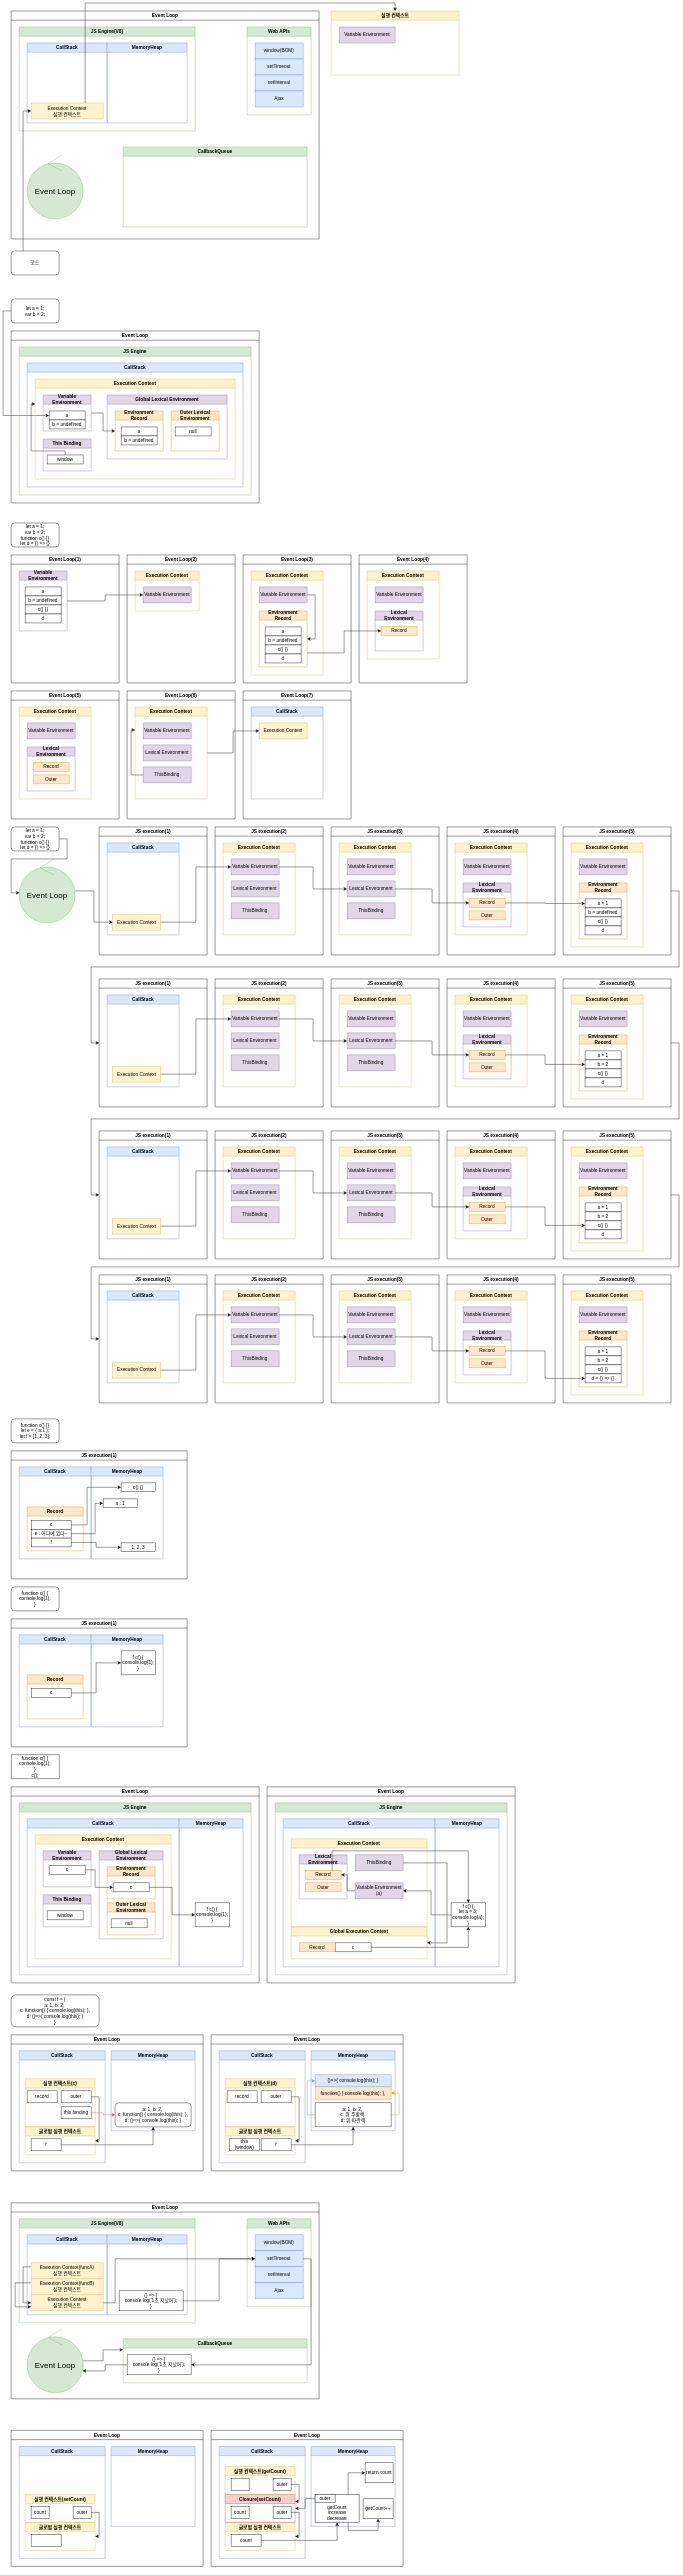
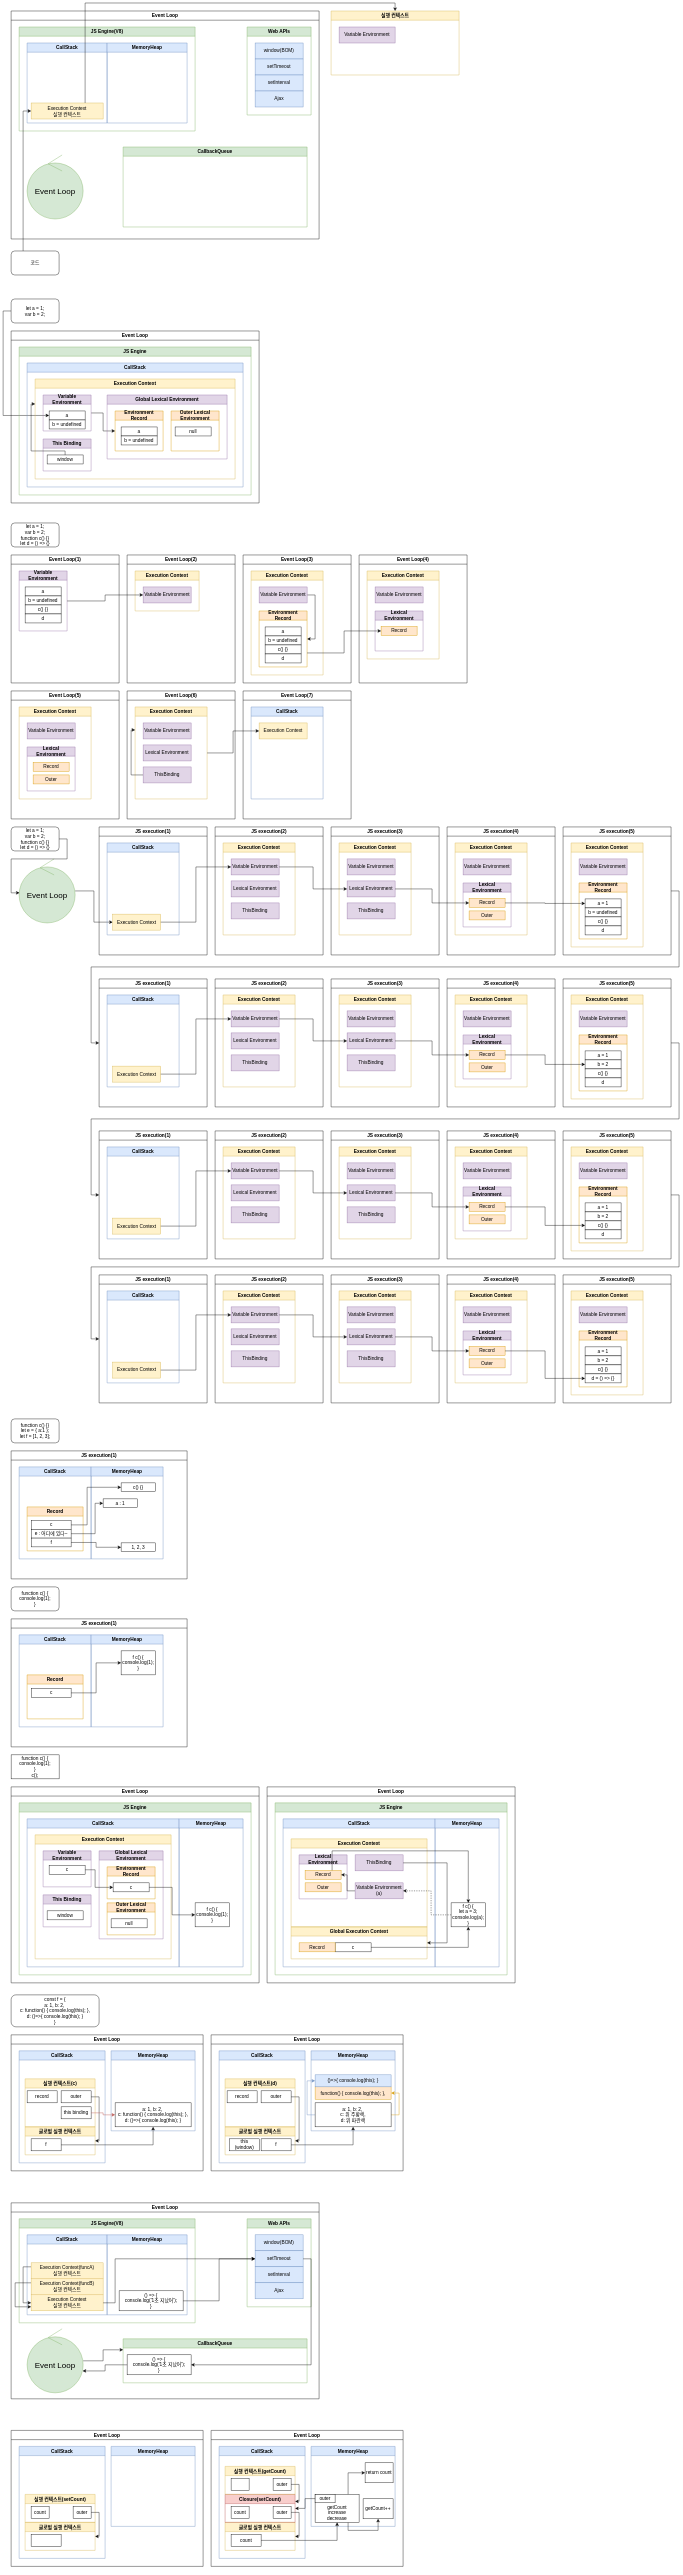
- <mxCell id="268" style="edgeStyle=orthogonalEdgeStyle;rounded=0;orthogonalLoop=1;jettySize=auto;html=1;exitX=0;exitY=0.5;exitDx=0;exitDy=0;entryX=1;entryY=0.5;entryDx=0;entryDy=0;" parent="252" source="266" target="263" edge="1"><mxGeometry relative="1" as="geometry"><Array as="points"><mxPoint x="390" y="280" /><mxPoint x="390" y="220" /></Array></mxGeometry></mxCell>
+ <mxCell id="268" style="edgeStyle=orthogonalEdgeStyle;rounded=0;orthogonalLoop=1;jettySize=auto;html=1;exitX=0;exitY=0.5;exitDx=0;exitDy=0;entryX=1;entryY=0.5;entryDx=0;entryDy=0;dashed=1;" parent="252" source="266" target="263" edge="1"><mxGeometry relative="1" as="geometry"><Array as="points"><mxPoint x="390" y="280" /><mxPoint x="390" y="220" /></Array></mxGeometry></mxCell>
- <mxCell id="281" value="&lt;div&gt;a: 1, b: 2,&amp;nbsp;&lt;/div&gt;&lt;div&gt;c: function() {&amp;nbsp;&lt;span style=&quot;background-color: initial;&quot;&gt;console.log(this); },&lt;/span&gt;&lt;/div&gt;&lt;div&gt;&lt;span style=&quot;background-color: initial;&quot;&gt;d: ()=&amp;gt;{ console.log(this); }&lt;/span&gt;&lt;/div&gt;" style="whiteSpace=wrap;html=1;rounded=1;" parent="280" vertex="1"><mxGeometry x="10" y="130" width="190" height="60" as="geometry" /></mxCell>
+ <mxCell id="281" value="&lt;div&gt;a: 1, b: 2,&amp;nbsp;&lt;/div&gt;&lt;div&gt;c: function() {&amp;nbsp;&lt;span style=&quot;background-color: initial;&quot;&gt;console.log(this); },&lt;/span&gt;&lt;/div&gt;&lt;div&gt;&lt;span style=&quot;background-color: initial;&quot;&gt;d: ()=&amp;gt;{ console.log(this); }&lt;/span&gt;&lt;/div&gt;" style="rounded=0;whiteSpace=wrap;html=1;" parent="280" vertex="1"><mxGeometry x="10" y="130" width="190" height="60" as="geometry" /></mxCell>
